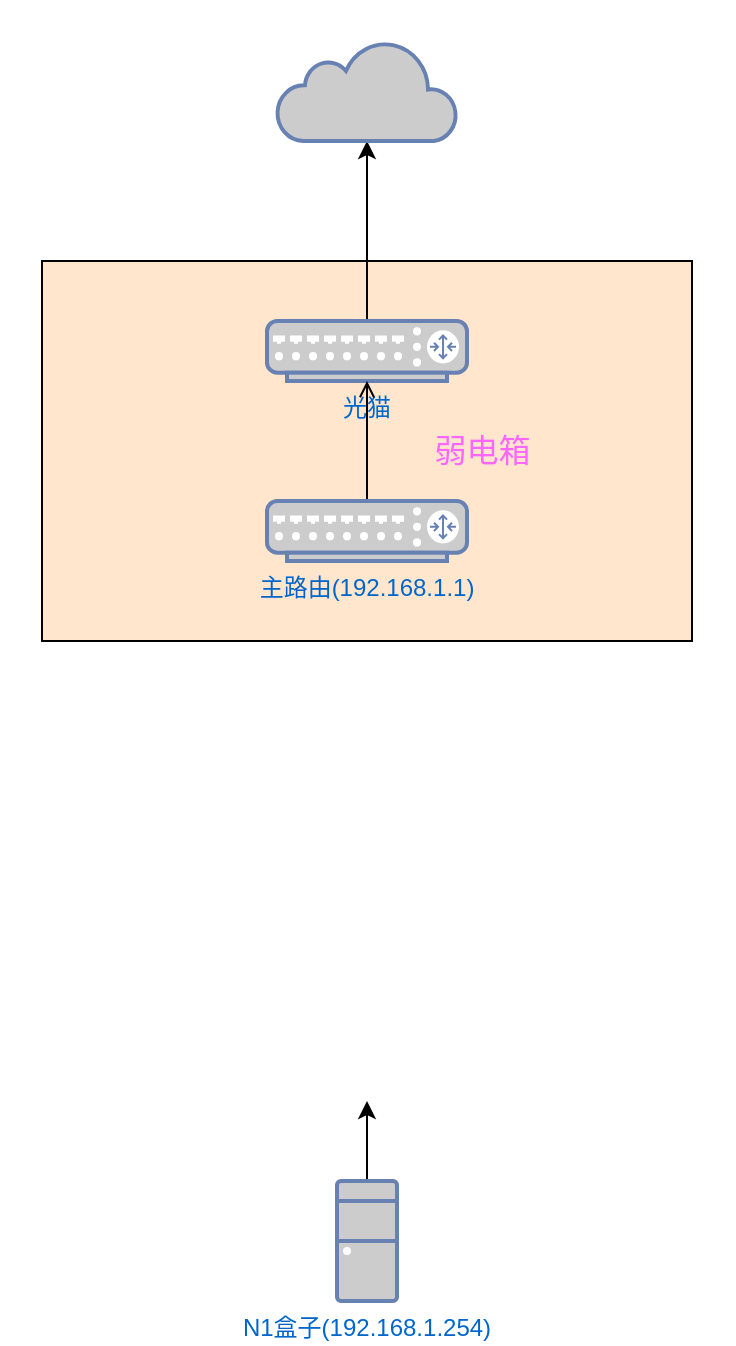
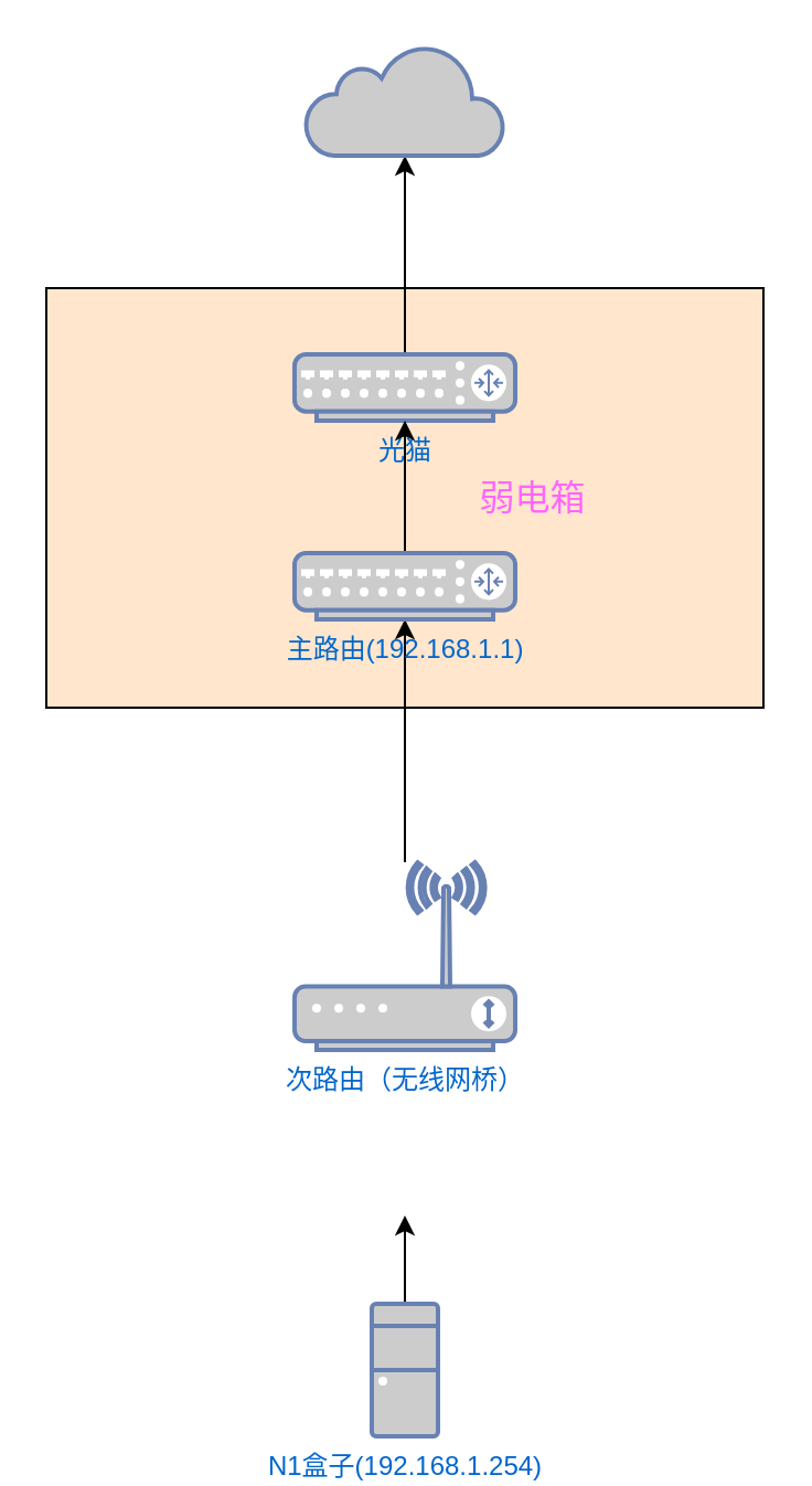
- <mxCell id="7" style="edgeStyle=orthogonalEdgeStyle;rounded=0;orthogonalLoop=1;jettySize=auto;html=1;entryX=0.5;entryY=1;entryDx=0;entryDy=0;entryPerimeter=0;endArrow=open;" edge="1" parent="1" source="8" target="4"><mxGeometry relative="1" as="geometry" /></mxCell>
+ <mxCell id="7" style="edgeStyle=orthogonalEdgeStyle;rounded=0;orthogonalLoop=1;jettySize=auto;html=1;entryX=0.5;entryY=1;entryDx=0;entryDy=0;entryPerimeter=0;" edge="1" parent="1" source="8" target="4"><mxGeometry relative="1" as="geometry" /></mxCell>
+ <mxCell id="5" style="edgeStyle=orthogonalEdgeStyle;rounded=0;orthogonalLoop=1;jettySize=auto;html=1;" edge="1" parent="1" source="6" target="8"><mxGeometry relative="1" as="geometry" /></mxCell>
+ <mxCell id="6" value="次路由（无线网桥）" style="fontColor=#0066CC;verticalAlign=top;verticalLabelPosition=bottom;labelPosition=center;align=center;html=1;outlineConnect=0;fillColor=#CCCCCC;strokeColor=#6881B3;gradientColor=none;gradientDirection=north;strokeWidth=2;shape=mxgraph.networks.wireless_modem;" vertex="1" parent="1"><mxGeometry x="133" y="390" width="100" height="85" as="geometry" /></mxCell>
